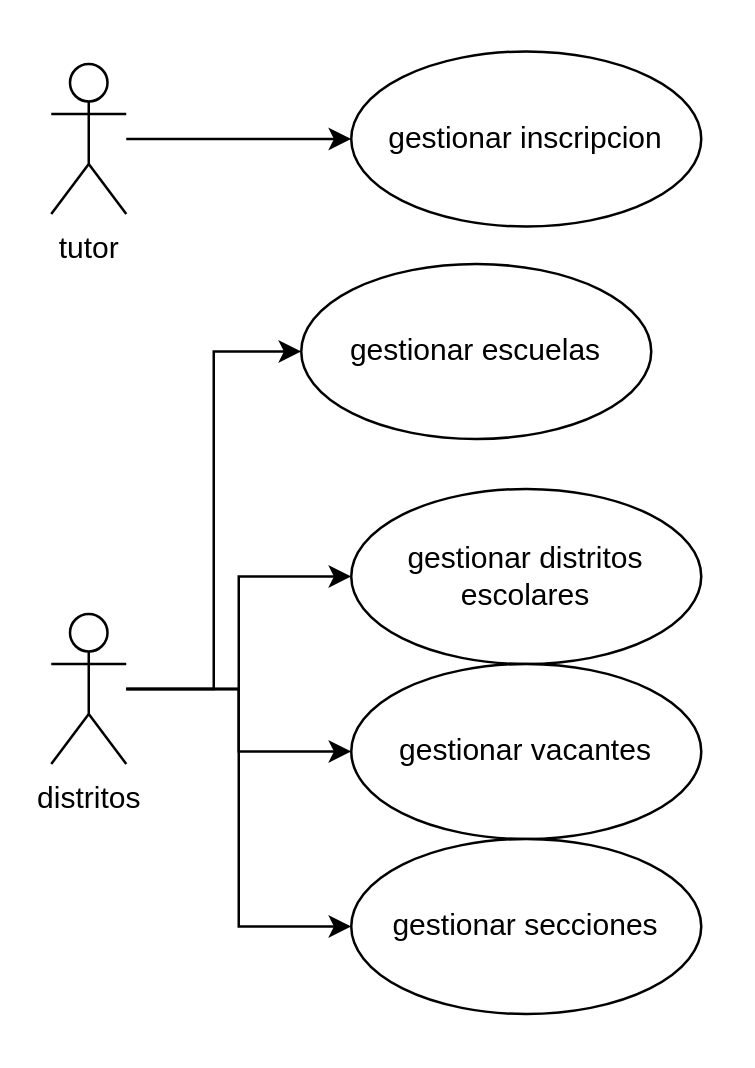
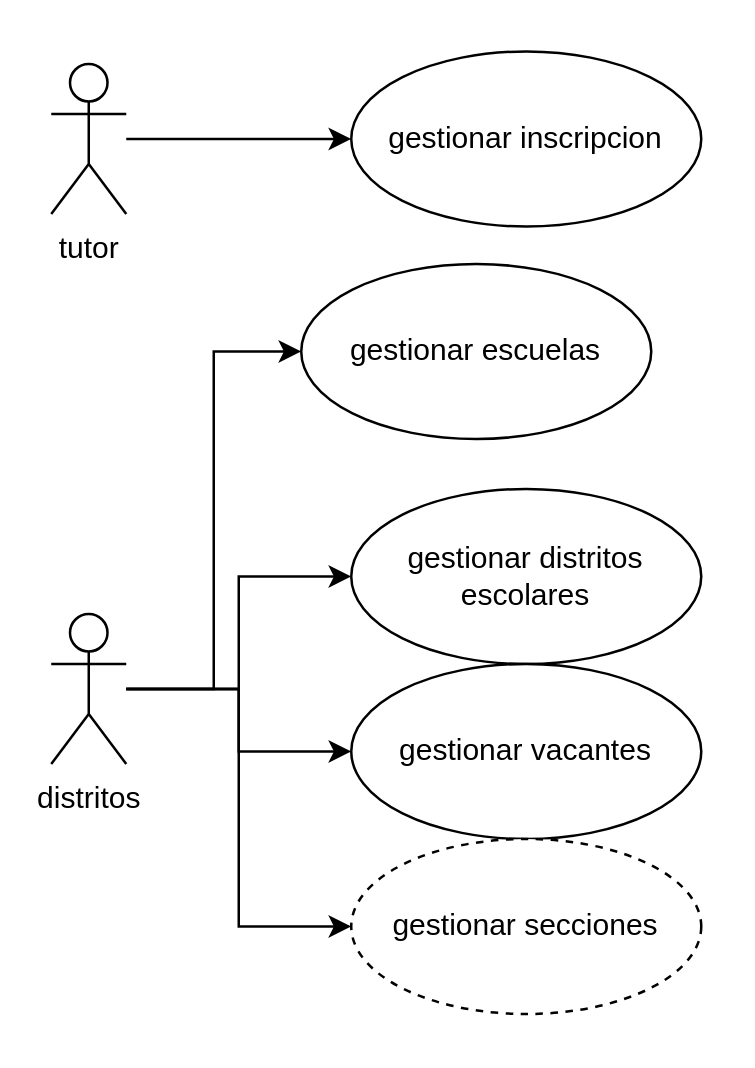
- <mxCell id="13" value="gestionar secciones" style="ellipse;whiteSpace=wrap;html=1;" vertex="1" parent="1"><mxGeometry x="140" y="335" width="140" height="70" as="geometry" /></mxCell>
+ <mxCell id="13" value="gestionar secciones" style="ellipse;whiteSpace=wrap;html=1;dashed=1;" vertex="1" parent="1"><mxGeometry x="140" y="335" width="140" height="70" as="geometry" /></mxCell>
